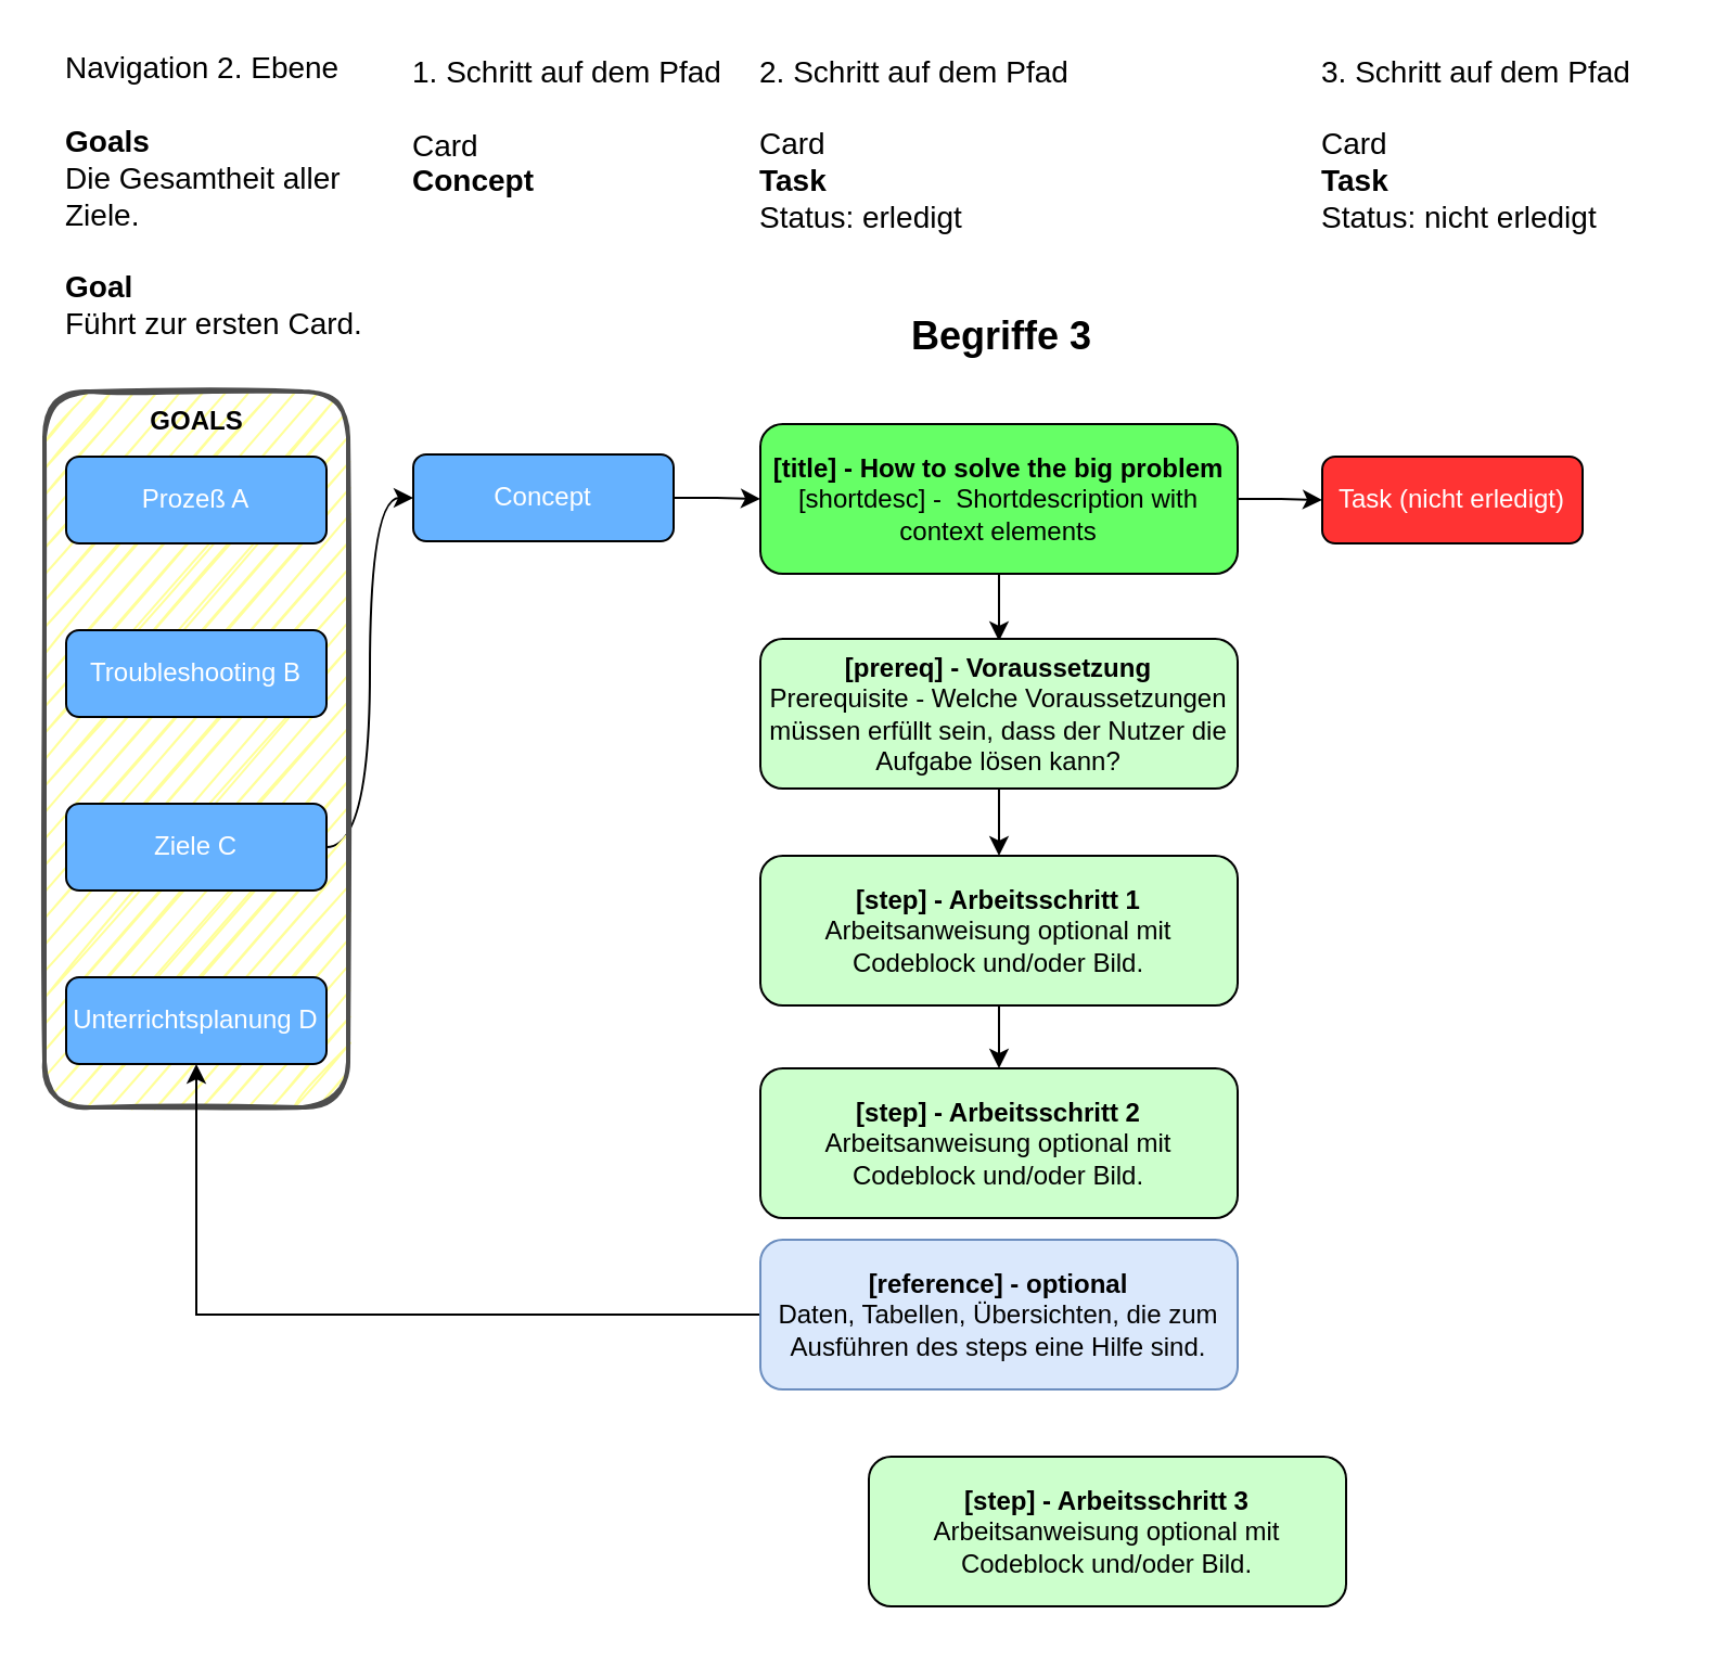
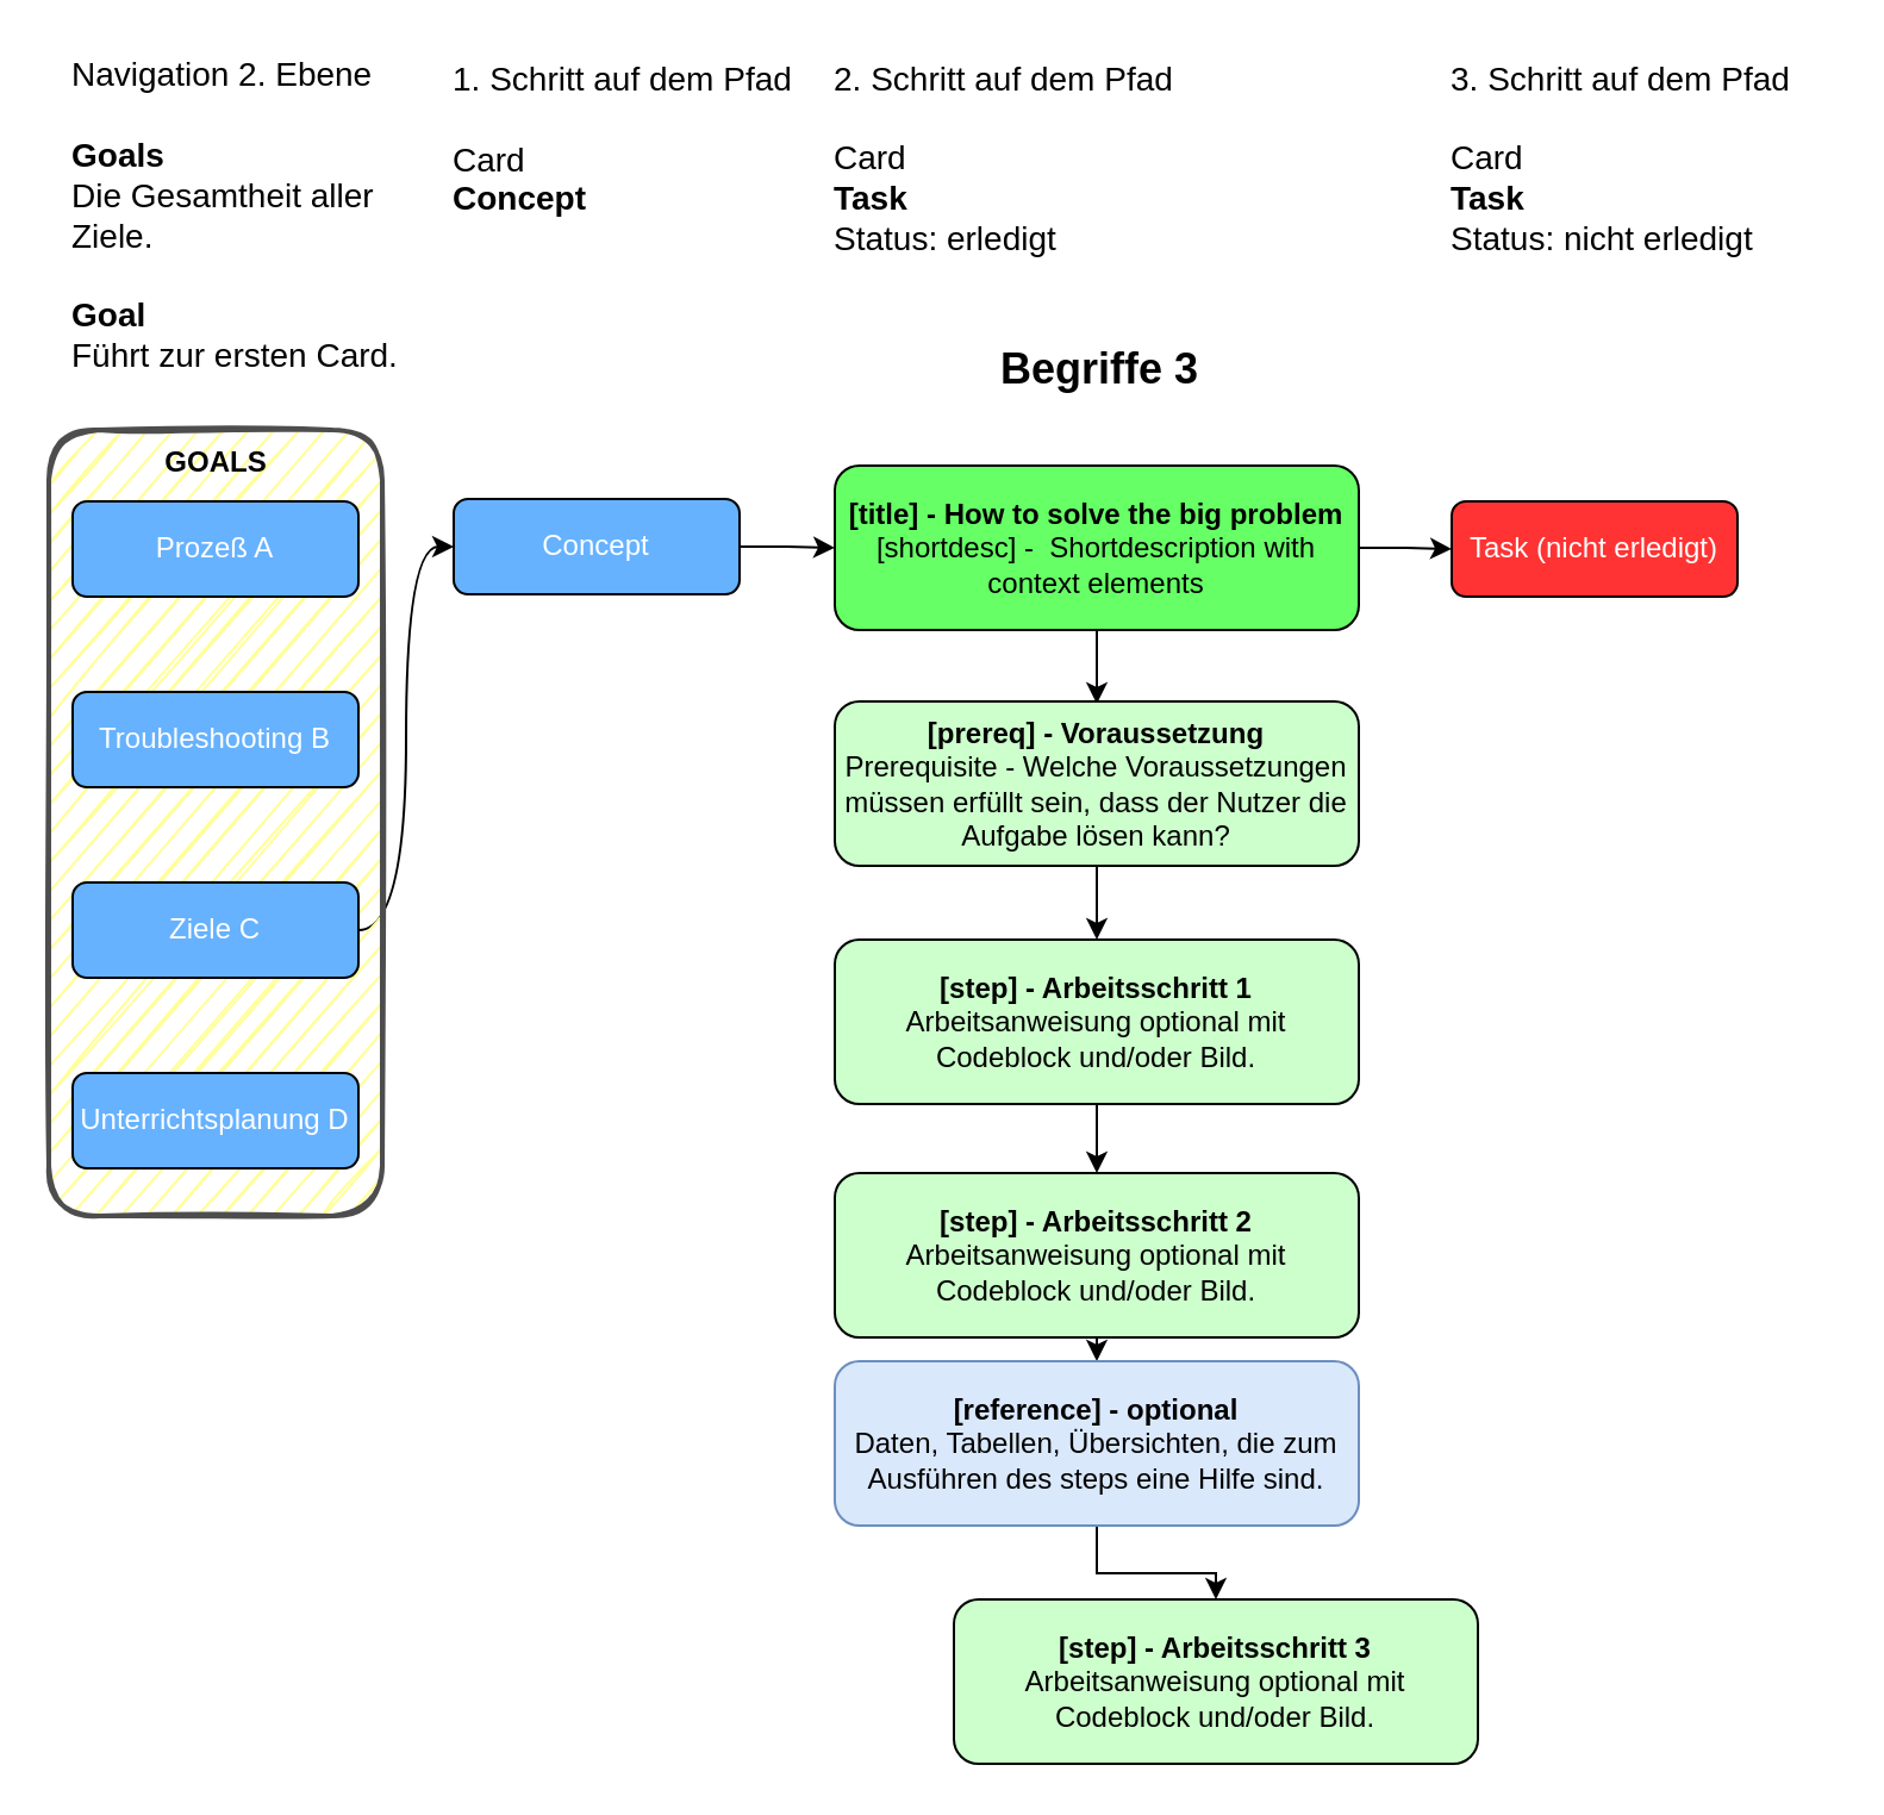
+ <mxCell id="25" style="edgeStyle=orthogonalEdgeStyle;rounded=0;orthogonalLoop=1;jettySize=auto;html=1;exitX=0.5;exitY=1;exitDx=0;exitDy=0;entryX=0.5;entryY=0;entryDx=0;entryDy=0;" edge="1" parent="1" source="26" target="28"><mxGeometry relative="1" as="geometry" /></mxCell>
- <mxCell id="27" style="edgeStyle=orthogonalEdgeStyle;rounded=0;orthogonalLoop=1;jettySize=auto;html=1;" edge="1" parent="1" source="28" target="19"><mxGeometry relative="1" as="geometry" /></mxCell>
+ <mxCell id="27" style="edgeStyle=orthogonalEdgeStyle;rounded=0;orthogonalLoop=1;jettySize=auto;html=1;entryX=0.5;entryY=0;entryDx=0;entryDy=0;" edge="1" parent="1" source="28" target="29"><mxGeometry relative="1" as="geometry" /></mxCell>
